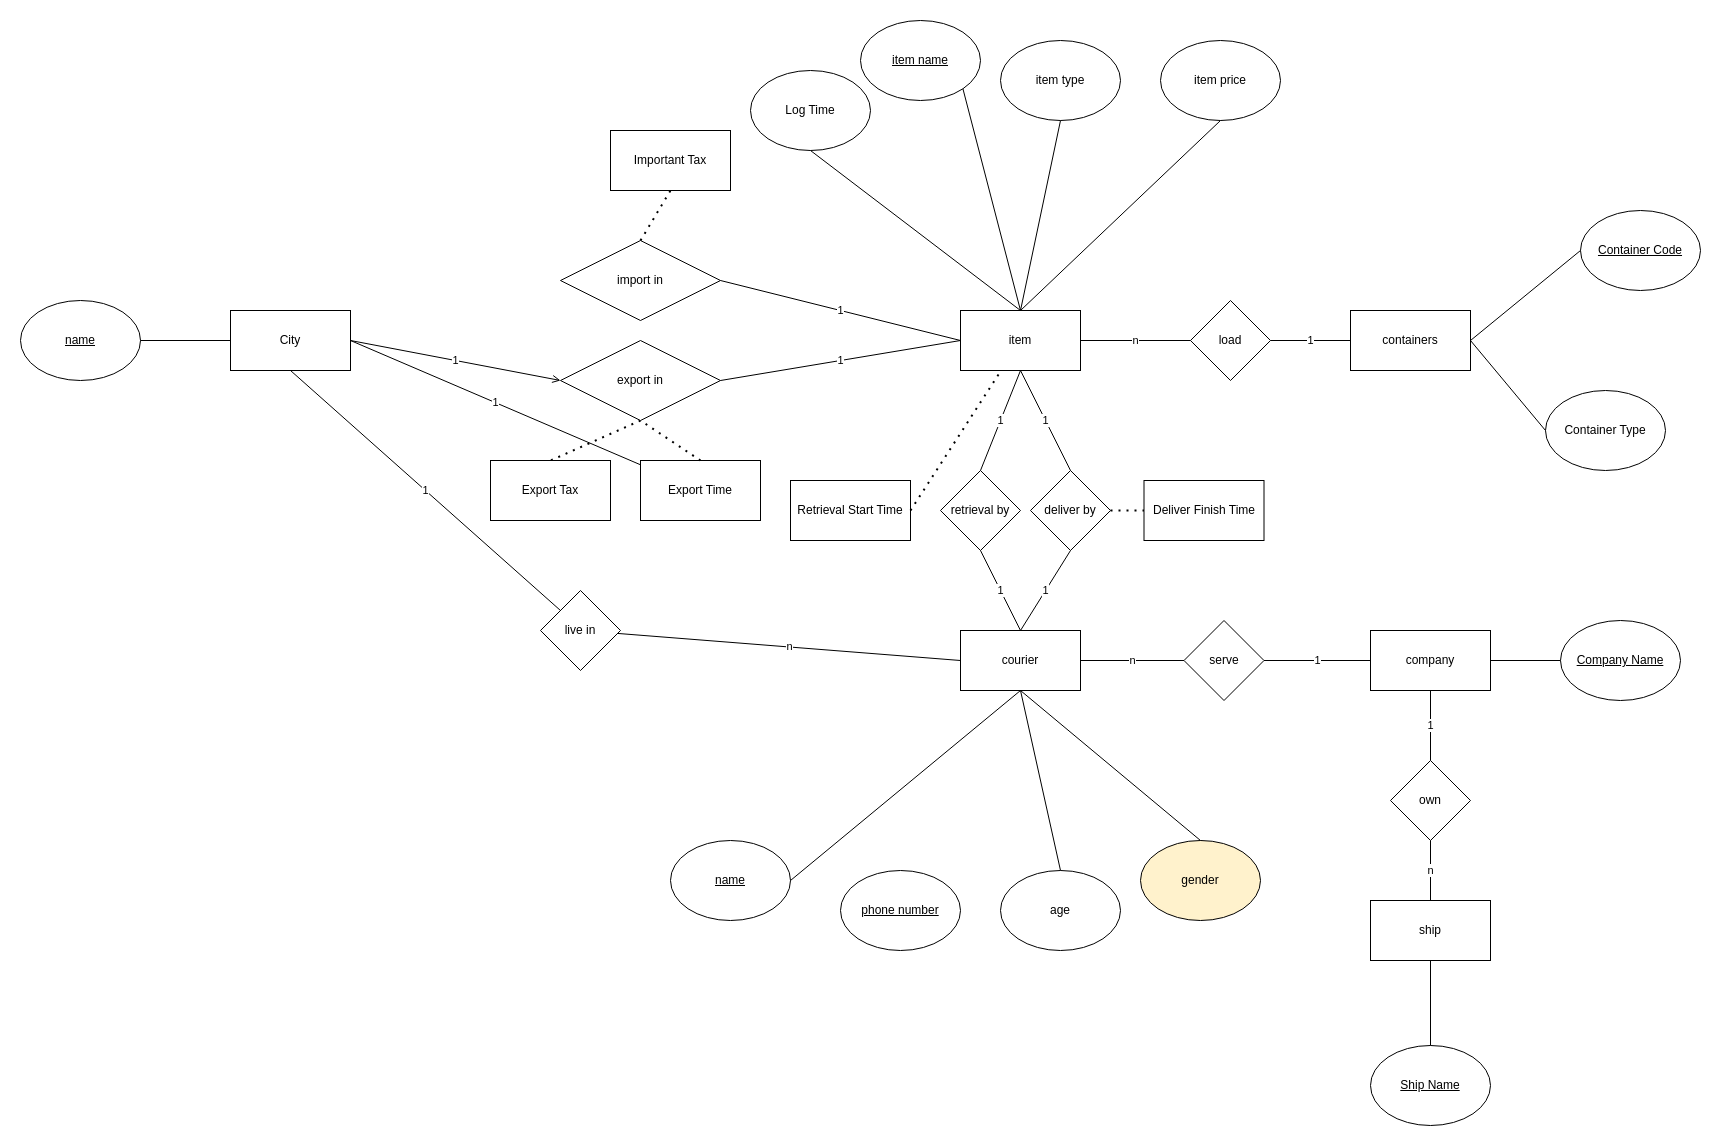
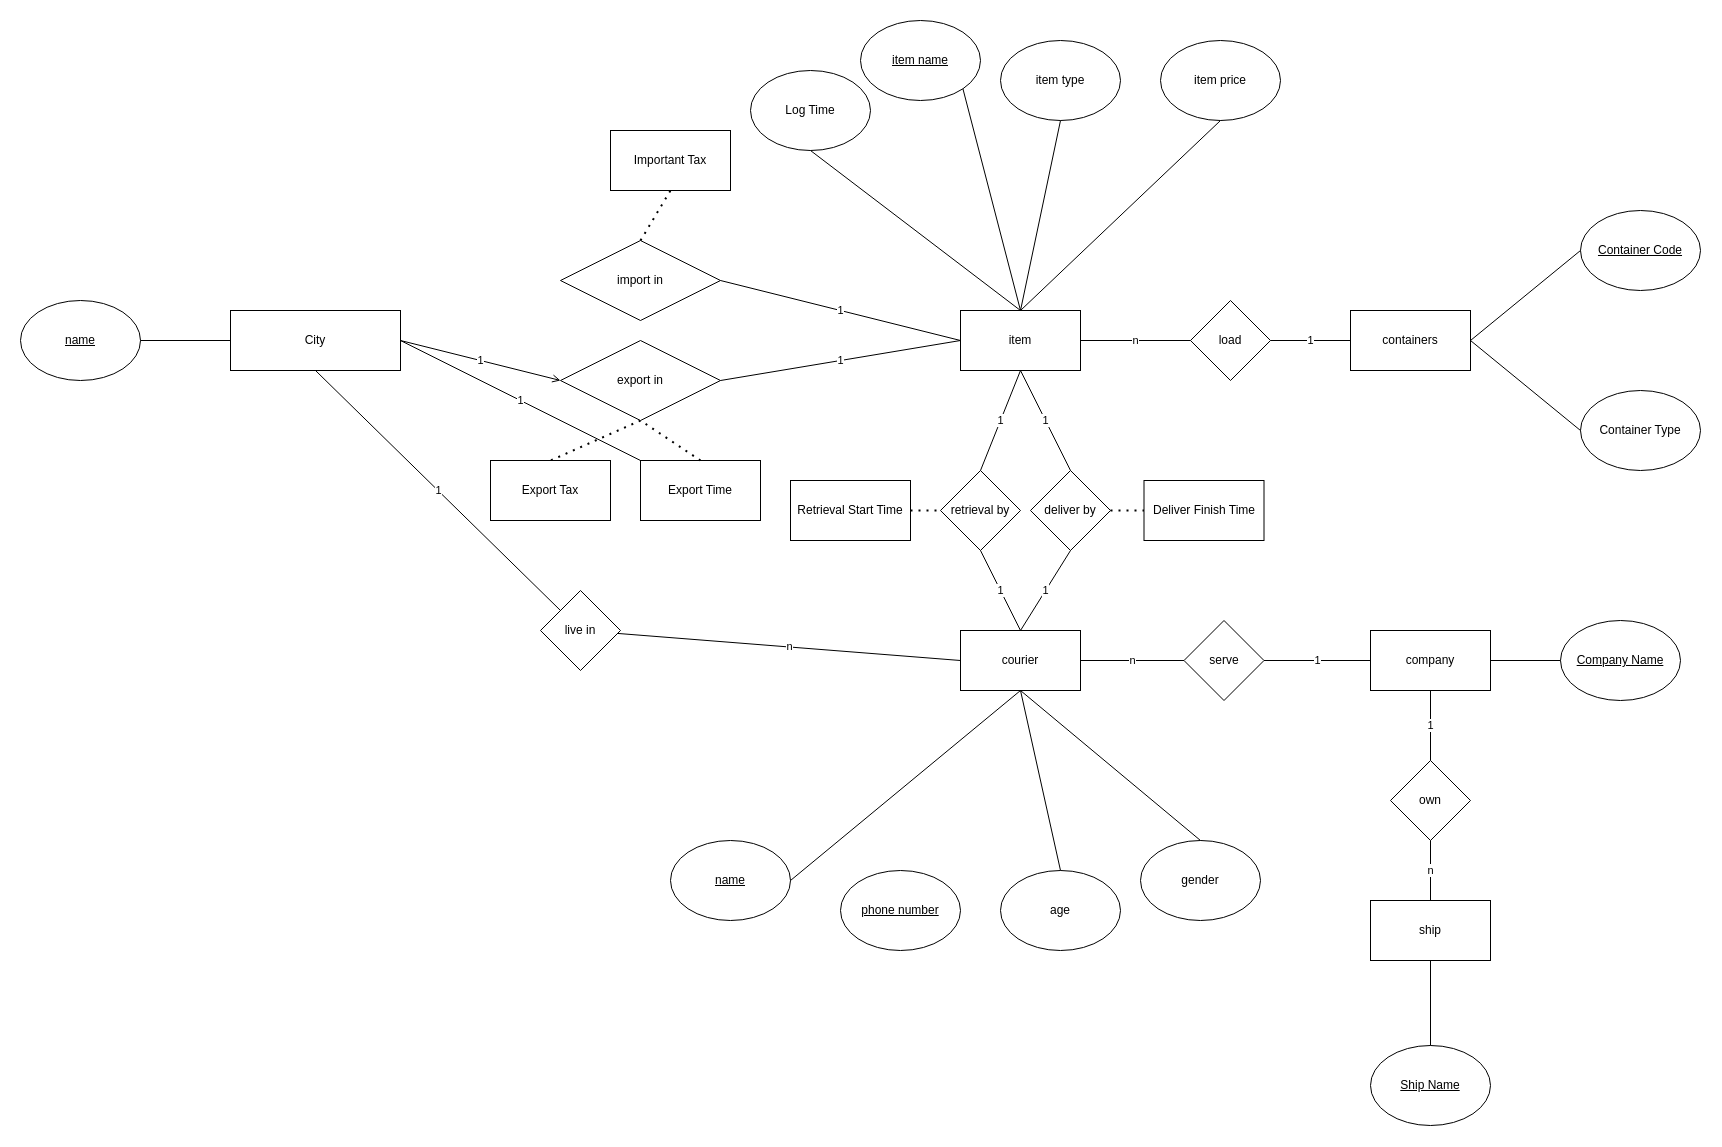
- <mxCell id="35" value="City" style="rounded=0;whiteSpace=wrap;html=1;" parent="1" vertex="1"><mxGeometry x="230" y="310" width="120" height="60" as="geometry" /></mxCell>
+ <mxCell id="35" value="City" style="rounded=0;whiteSpace=wrap;html=1;" parent="1" vertex="1"><mxGeometry x="230" y="310" width="170" height="60" as="geometry" /></mxCell>
- <mxCell id="23" value="Container Type" style="ellipse;whiteSpace=wrap;html=1;" parent="1" vertex="1"><mxGeometry x="1545" y="390" width="120" height="80" as="geometry" /></mxCell>
+ <mxCell id="23" value="Container Type" style="ellipse;whiteSpace=wrap;html=1;" parent="1" vertex="1"><mxGeometry x="1580" y="390" width="120" height="80" as="geometry" /></mxCell>
- <mxCell id="53" value="" style="endArrow=none;dashed=1;html=1;dashPattern=1 3;strokeWidth=2;exitX=1;exitY=0.5;exitDx=0;exitDy=0;" parent="1" source="52" target="2" edge="1"><mxGeometry width="50" height="50" relative="1" as="geometry"><mxPoint x="920" y="450" as="sourcePoint" /><mxPoint x="970" y="400" as="targetPoint" /></mxGeometry></mxCell>
+ <mxCell id="53" value="" style="endArrow=none;dashed=1;html=1;dashPattern=1 3;strokeWidth=2;exitX=1;exitY=0.5;exitDx=0;exitDy=0;entryX=0;entryY=0.5;entryDx=0;entryDy=0;" parent="1" source="52" target="36" edge="1"><mxGeometry width="50" height="50" relative="1" as="geometry"><mxPoint x="920" y="450" as="sourcePoint" /><mxPoint x="970" y="400" as="targetPoint" /></mxGeometry></mxCell>
- <mxCell id="15" value="gender" style="ellipse;whiteSpace=wrap;html=1;fillColor=#fff2cc;" parent="1" vertex="1"><mxGeometry x="1140" y="840" width="120" height="80" as="geometry" /></mxCell>
+ <mxCell id="15" value="gender" style="ellipse;whiteSpace=wrap;html=1;" parent="1" vertex="1"><mxGeometry x="1140" y="840" width="120" height="80" as="geometry" /></mxCell>
